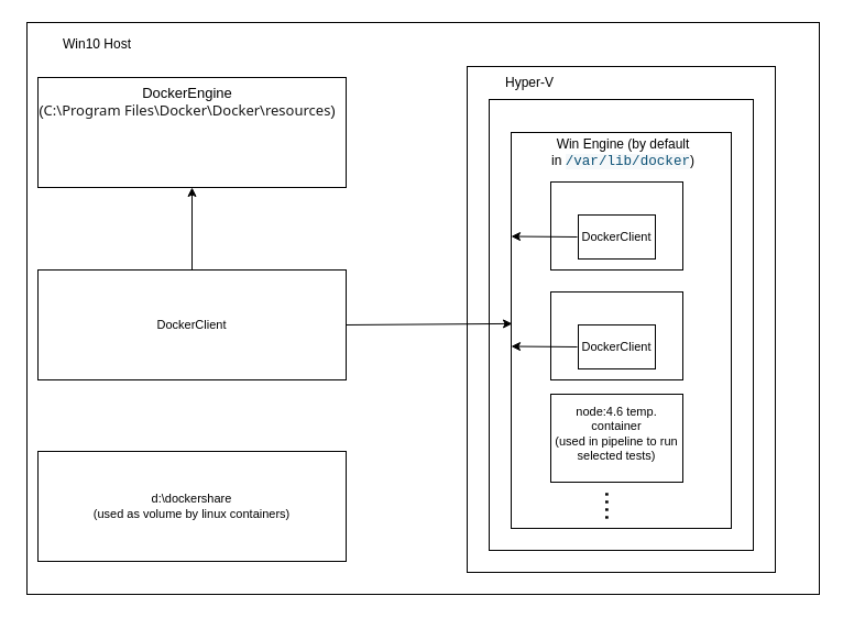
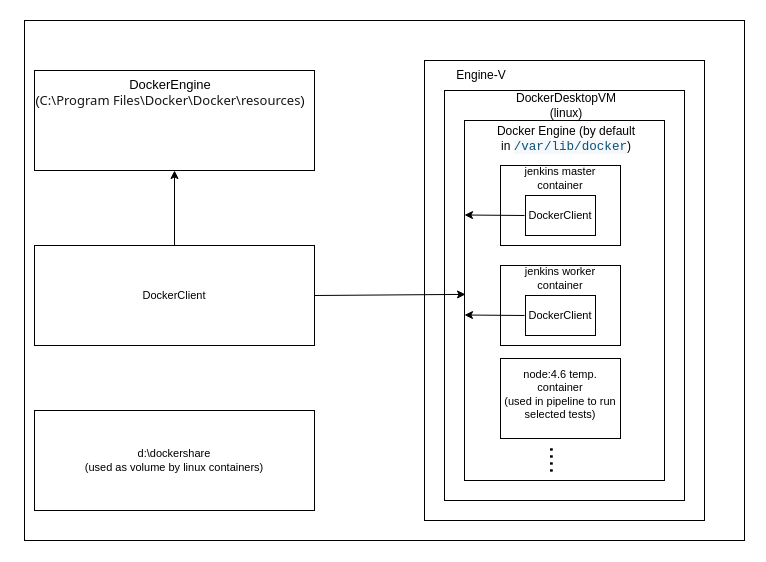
- <mxCell id="3" value="Win10 Host" style="text;html=1;strokeColor=none;fillColor=none;align=center;verticalAlign=middle;whiteSpace=wrap;rounded=0;" vertex="1" parent="1"><mxGeometry x="28" y="30" width="120" height="20" as="geometry" /></mxCell>
- <mxCell id="6" value="Hyper-V" style="text;html=1;strokeColor=none;fillColor=none;align=center;verticalAlign=middle;whiteSpace=wrap;rounded=0;" vertex="1" parent="1"><mxGeometry x="431" y="65" width="100" height="20" as="geometry" /></mxCell>
+ <mxCell id="6" value="Engine-V" style="text;html=1;strokeColor=none;fillColor=none;align=center;verticalAlign=middle;whiteSpace=wrap;rounded=0;" vertex="1" parent="1"><mxGeometry x="431" y="65" width="100" height="20" as="geometry" /></mxCell>
+ <mxCell id="8" value="DockerDesktopVM (linux)" style="text;html=1;strokeColor=none;fillColor=none;align=center;verticalAlign=middle;whiteSpace=wrap;rounded=0;" vertex="1" parent="1"><mxGeometry x="500" y="95" width="132" height="20" as="geometry" /></mxCell>
- <mxCell id="13" value="&lt;span style=&quot;font-size: 12px&quot;&gt;Win Engine (by default in&amp;nbsp;&lt;/span&gt;&lt;span style=&quot;color: rgb(12 , 81 , 118) ; font-family: &amp;#34;menlo&amp;#34; , &amp;#34;monaco&amp;#34; , &amp;#34;consolas&amp;#34; , &amp;#34;courier new&amp;#34; , monospace ; font-size: 12.6px ; text-align: left ; white-space: nowrap ; background-color: rgb(245 , 248 , 250)&quot;&gt;/var/lib/docker&lt;/span&gt;&lt;span style=&quot;font-size: 12px&quot;&gt;)&lt;/span&gt;" style="text;html=1;strokeColor=none;fillColor=none;align=center;verticalAlign=middle;whiteSpace=wrap;rounded=0;fontSize=11;" vertex="1" parent="1"><mxGeometry x="471" y="138" width="190" as="geometry" /></mxCell>
+ <mxCell id="13" value="&lt;span style=&quot;font-size: 12px&quot;&gt;Docker Engine (by default in&amp;nbsp;&lt;/span&gt;&lt;span style=&quot;color: rgb(12 , 81 , 118) ; font-family: &amp;#34;menlo&amp;#34; , &amp;#34;monaco&amp;#34; , &amp;#34;consolas&amp;#34; , &amp;#34;courier new&amp;#34; , monospace ; font-size: 12.6px ; text-align: left ; white-space: nowrap ; background-color: rgb(245 , 248 , 250)&quot;&gt;/var/lib/docker&lt;/span&gt;&lt;span style=&quot;font-size: 12px&quot;&gt;)&lt;/span&gt;" style="text;html=1;strokeColor=none;fillColor=none;align=center;verticalAlign=middle;whiteSpace=wrap;rounded=0;fontSize=11;" vertex="1" parent="1"><mxGeometry x="471" y="138" width="190" as="geometry" /></mxCell>
+ <mxCell id="17" value="jenkins master container" style="text;html=1;strokeColor=none;fillColor=none;align=center;verticalAlign=middle;whiteSpace=wrap;rounded=0;fontSize=11;" vertex="1" parent="1"><mxGeometry x="500" y="168" width="120" height="20" as="geometry" /></mxCell>
+ <mxCell id="21" value="jenkins worker&lt;br&gt;container" style="text;html=1;strokeColor=none;fillColor=none;align=center;verticalAlign=middle;whiteSpace=wrap;rounded=0;fontSize=11;" vertex="1" parent="1"><mxGeometry x="500" y="268" width="120" height="20" as="geometry" /></mxCell>
